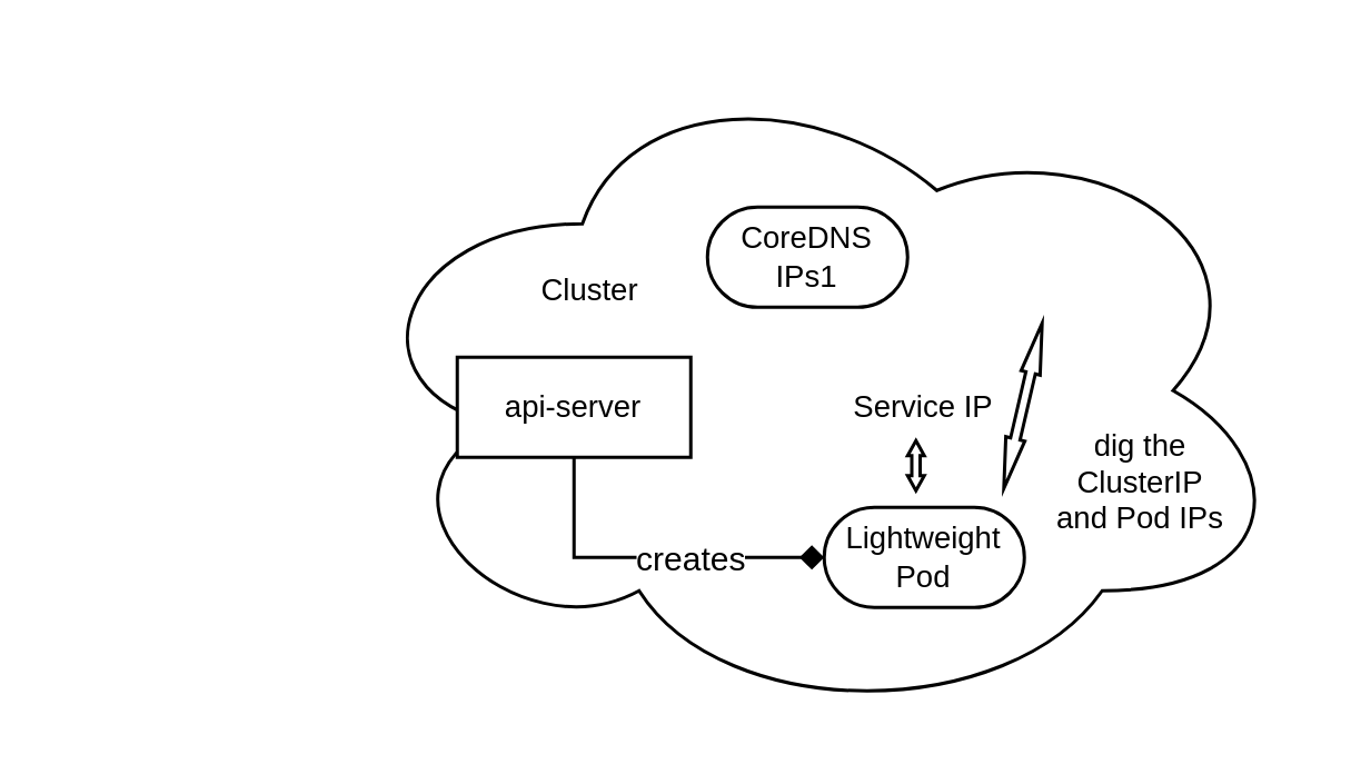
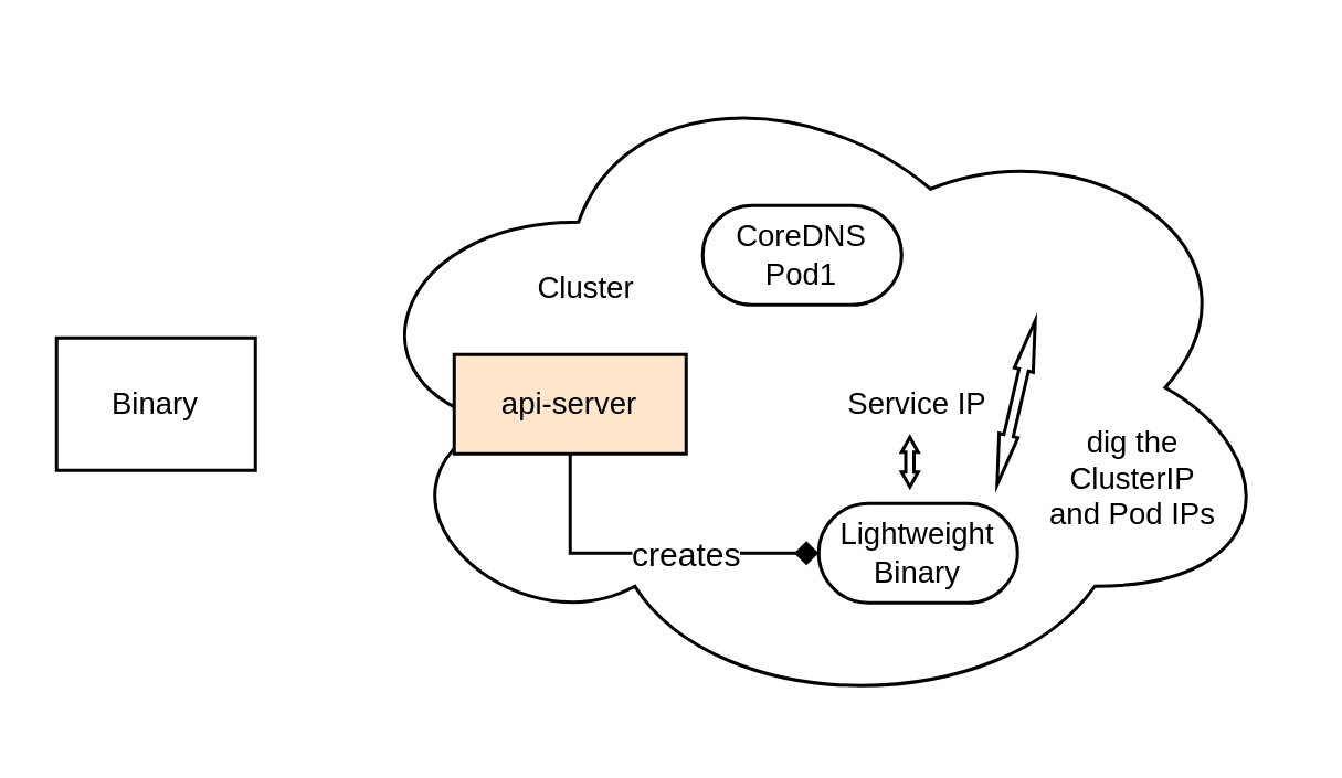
- <mxCell id="7" value="CoreDNS IPs1" style="html=1;whiteSpace=wrap;rounded=1;arcSize=50;fontSize=11;fontColor=#000000;spacing=5;strokeOpacity=100;strokeWidth=1.2;" vertex="1" parent="1"><mxGeometry x="254" y="74" width="72" height="36" as="geometry" /></mxCell>
+ <mxCell id="7" value="CoreDNS Pod1" style="html=1;whiteSpace=wrap;rounded=1;arcSize=50;fontSize=11;fontColor=#000000;spacing=5;strokeOpacity=100;strokeWidth=1.2;" vertex="1" parent="1"><mxGeometry x="254" y="74" width="72" height="36" as="geometry" /></mxCell>
+ <mxCell id="2" value="Binary" style="html=1;whiteSpace=wrap;;fontSize=11;fontColor=#000000;spacing=5;strokeOpacity=100;strokeWidth=1.2;" vertex="1" parent="1"><mxGeometry x="20" y="122" width="72" height="48" as="geometry" /></mxCell>
- <mxCell id="4" value="api-server" style="html=1;whiteSpace=wrap;;fontSize=11;fontColor=#000000;spacing=5;strokeOpacity=100;strokeWidth=1.2;" vertex="1" parent="1"><mxGeometry x="164" y="128" width="84" height="36" as="geometry" /></mxCell>
+ <mxCell id="4" value="api-server" style="html=1;whiteSpace=wrap;fontSize=11;fontColor=#000000;spacing=5;strokeOpacity=100;strokeWidth=1.2;fillColor=#ffe6cc;" vertex="1" parent="1"><mxGeometry x="164" y="128" width="84" height="36" as="geometry" /></mxCell>
- <mxCell id="6" value="Lightweight Pod" style="html=1;whiteSpace=wrap;rounded=1;arcSize=50;fontSize=11;fontColor=#000000;spacing=5;strokeOpacity=100;strokeWidth=1.2;" vertex="1" parent="1"><mxGeometry x="296" y="182" width="72" height="36" as="geometry" /></mxCell>
+ <mxCell id="6" value="Lightweight Binary" style="html=1;whiteSpace=wrap;rounded=1;arcSize=50;fontSize=11;fontColor=#000000;spacing=5;strokeOpacity=100;strokeWidth=1.2;" vertex="1" parent="1"><mxGeometry x="296" y="182" width="72" height="36" as="geometry" /></mxCell>
